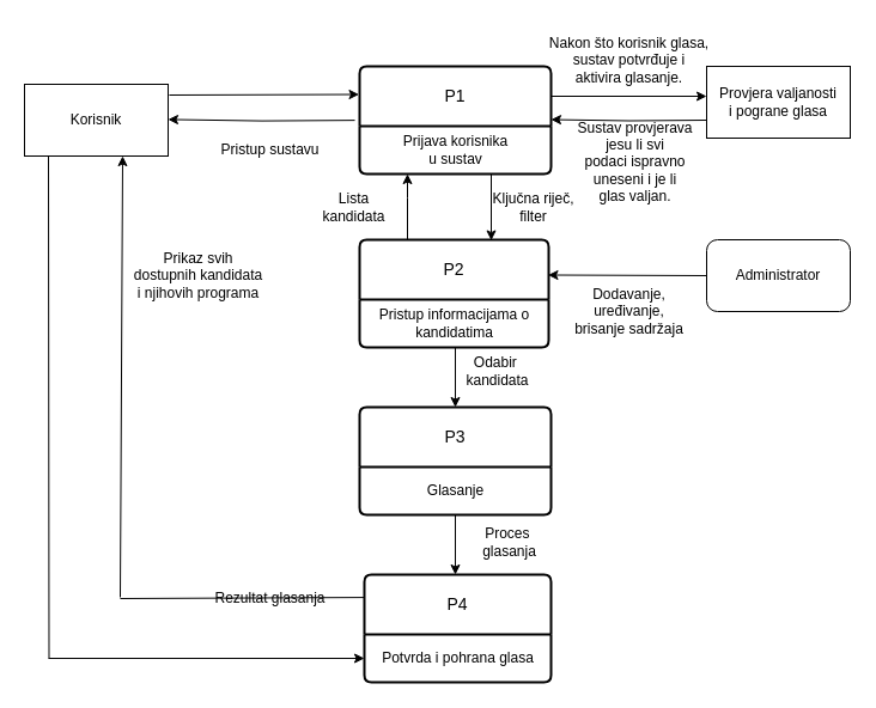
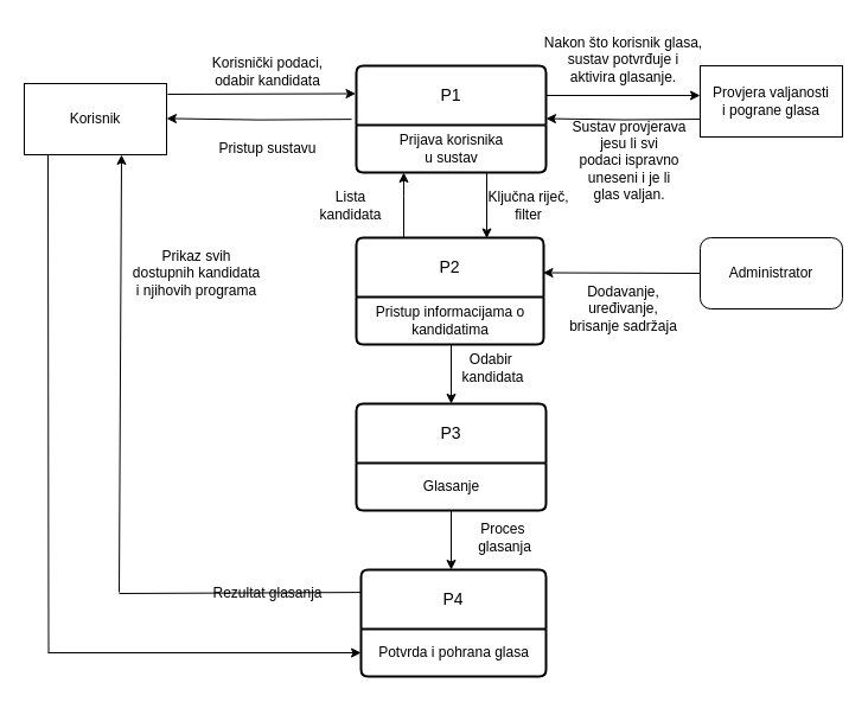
+ <mxCell id="7" value="Korisnički podaci,&lt;br&gt;odabir kandidata" style="text;html=1;align=center;verticalAlign=middle;resizable=0;points=[];autosize=1;strokeColor=none;fillColor=none;" parent="1" vertex="1"><mxGeometry x="165" y="40" width="120" height="40" as="geometry" /></mxCell>
